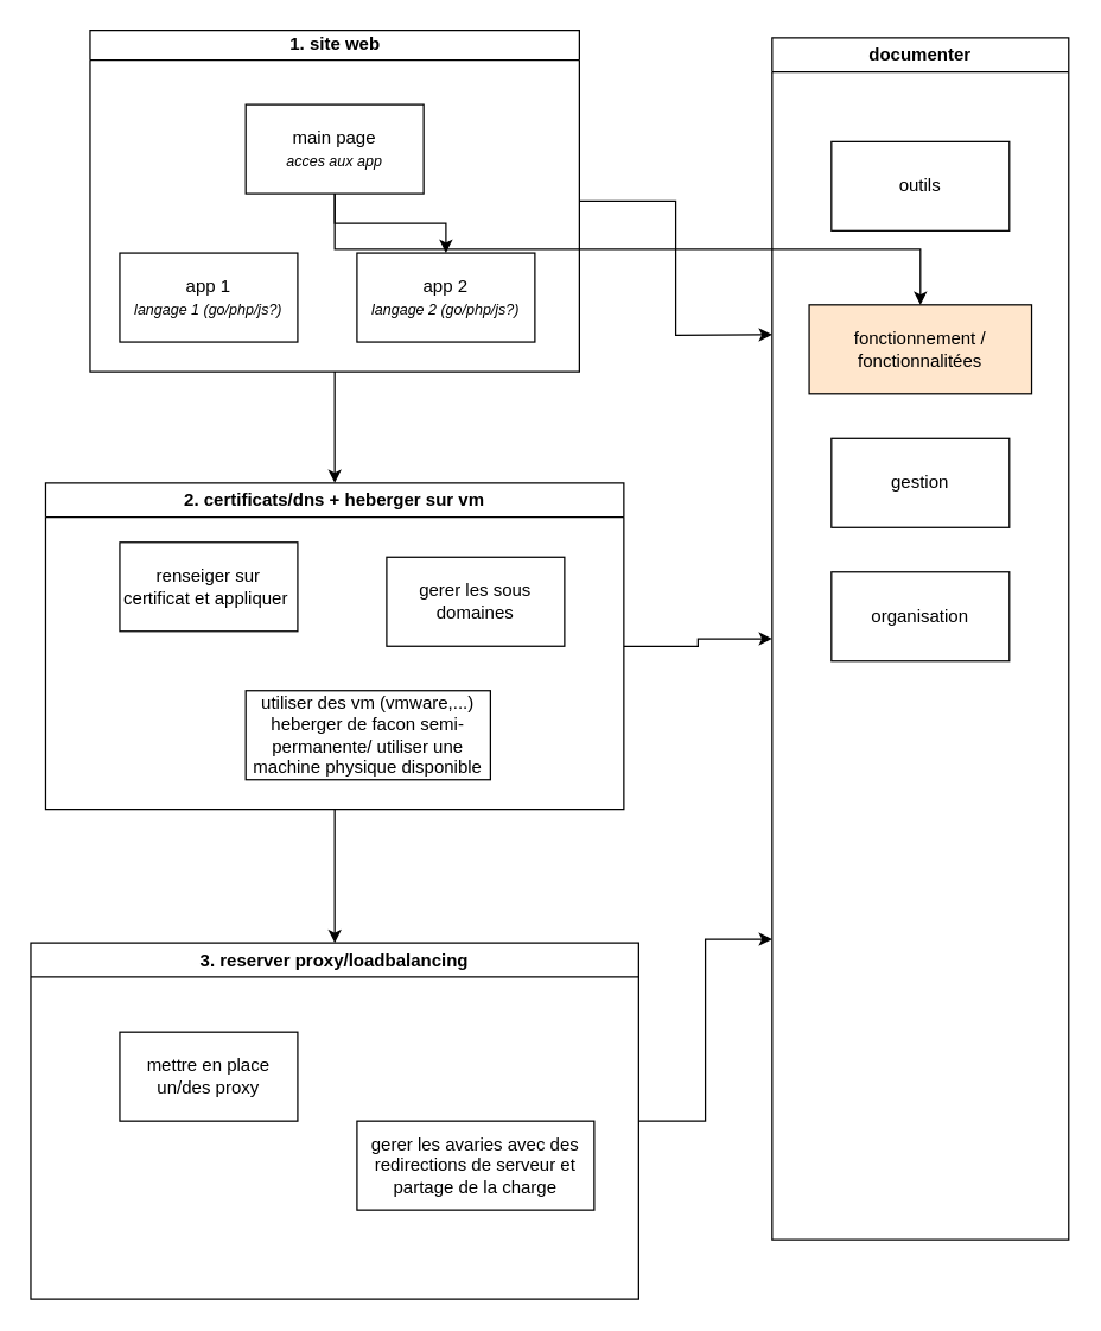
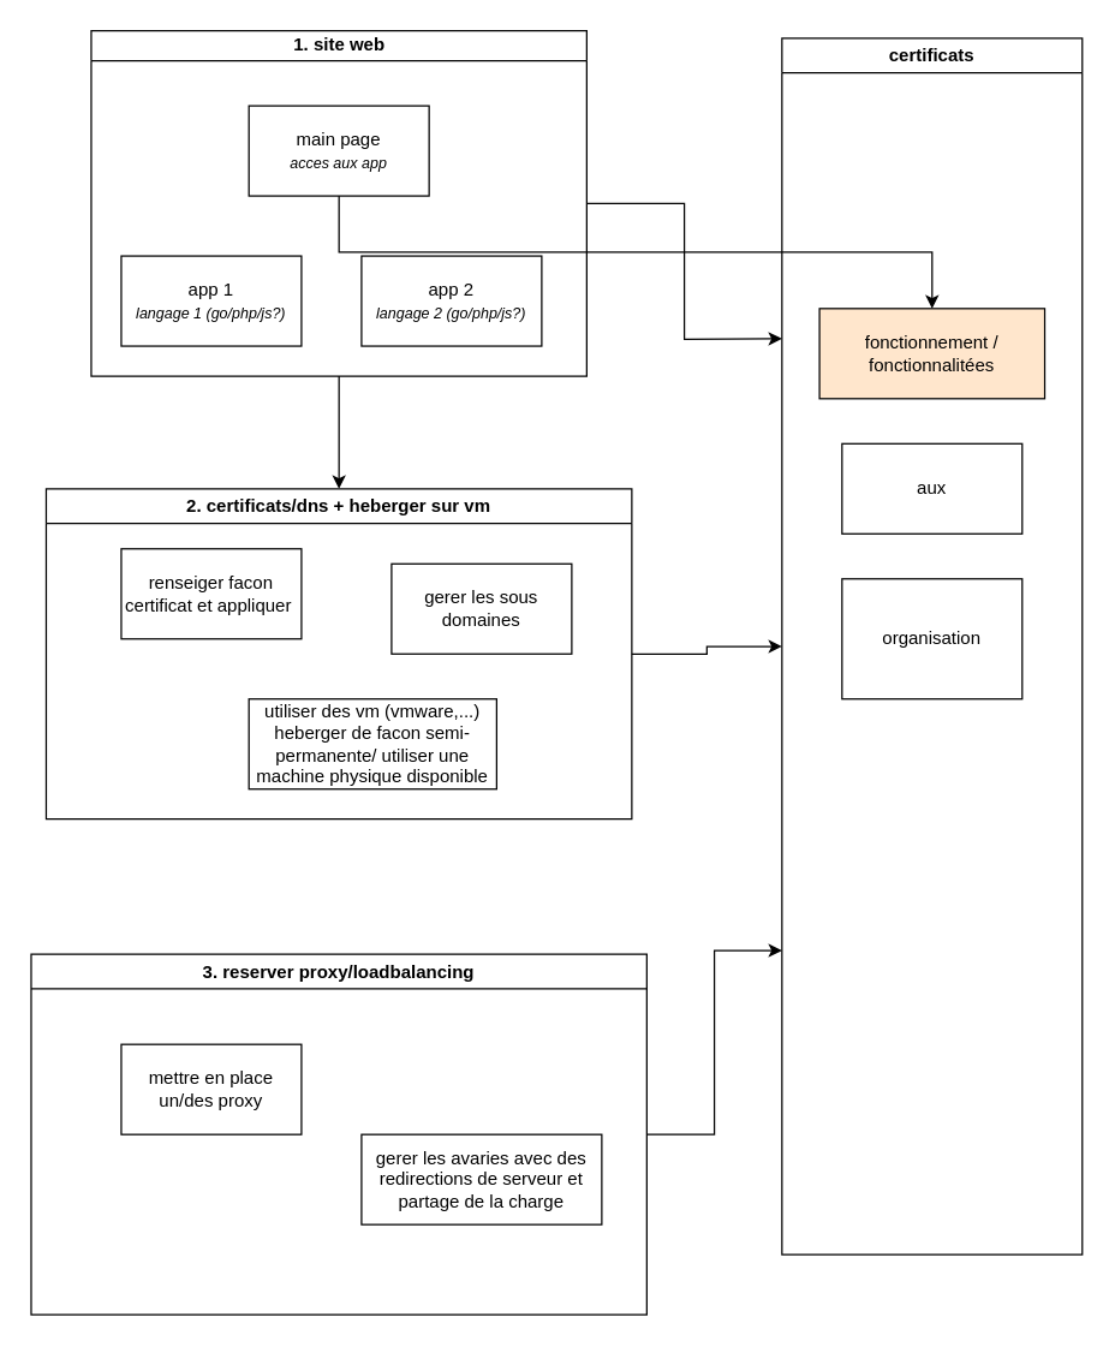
- <mxCell id="20" value="documenter" style="swimlane;whiteSpace=wrap;html=1;" vertex="1" parent="1"><mxGeometry x="520" y="25" width="200" height="810" as="geometry" /></mxCell>
+ <mxCell id="20" value="certificats" style="swimlane;whiteSpace=wrap;html=1;" vertex="1" parent="1"><mxGeometry x="520" y="25" width="200" height="810" as="geometry" /></mxCell>
- <mxCell id="21" value="outils" style="rounded=0;whiteSpace=wrap;html=1;" vertex="1" parent="20"><mxGeometry x="40" y="70" width="120" height="60" as="geometry" /></mxCell>
- <mxCell id="6" style="edgeStyle=orthogonalEdgeStyle;rounded=0;orthogonalLoop=1;jettySize=auto;html=1;exitX=0.5;exitY=1;exitDx=0;exitDy=0;entryX=0.5;entryY=0;entryDx=0;entryDy=0;" edge="1" parent="4" source="7" target="9"><mxGeometry relative="1" as="geometry" /></mxCell>
- <mxCell id="23" value="gestion" style="rounded=0;whiteSpace=wrap;html=1;" vertex="1" parent="20"><mxGeometry x="40" y="270" width="120" height="60" as="geometry" /></mxCell>
+ <mxCell id="23" value="aux" style="rounded=0;whiteSpace=wrap;html=1;" vertex="1" parent="20"><mxGeometry x="40" y="270" width="120" height="60" as="geometry" /></mxCell>
- <mxCell id="13" value="renseiger sur certificat et appliquer&amp;nbsp;" style="rounded=0;whiteSpace=wrap;html=1;" vertex="1" parent="12"><mxGeometry x="50" y="40" width="120" height="60" as="geometry" /></mxCell>
+ <mxCell id="13" value="renseiger facon certificat et appliquer&amp;nbsp;" style="rounded=0;whiteSpace=wrap;html=1;" vertex="1" parent="12"><mxGeometry x="50" y="40" width="120" height="60" as="geometry" /></mxCell>
- <mxCell id="24" value="organisation" style="rounded=0;whiteSpace=wrap;html=1;" vertex="1" parent="20"><mxGeometry x="40" y="360" width="120" height="60" as="geometry" /></mxCell>
+ <mxCell id="24" value="organisation" style="rounded=0;whiteSpace=wrap;html=1;" vertex="1" parent="20"><mxGeometry x="40" y="360" width="120" height="80" as="geometry" /></mxCell>
- <mxCell id="10" style="edgeStyle=orthogonalEdgeStyle;rounded=0;orthogonalLoop=1;jettySize=auto;html=1;exitX=0.5;exitY=1;exitDx=0;exitDy=0;entryX=0.5;entryY=0;entryDx=0;entryDy=0;" edge="1" parent="1" source="12" target="17"><mxGeometry relative="1" as="geometry" /></mxCell>
